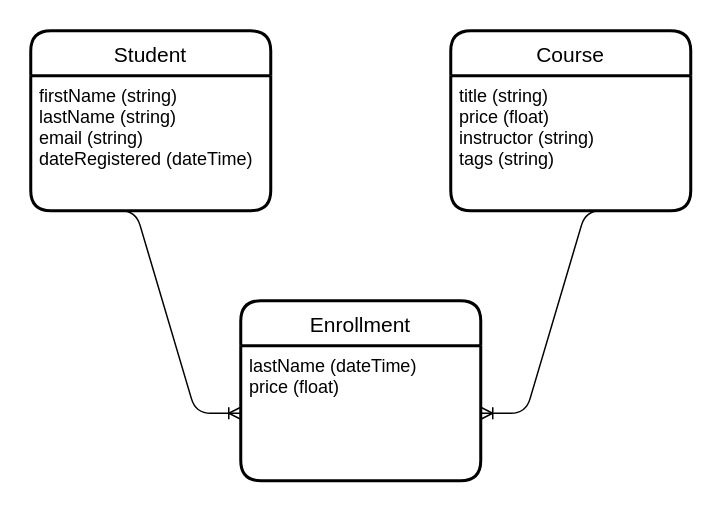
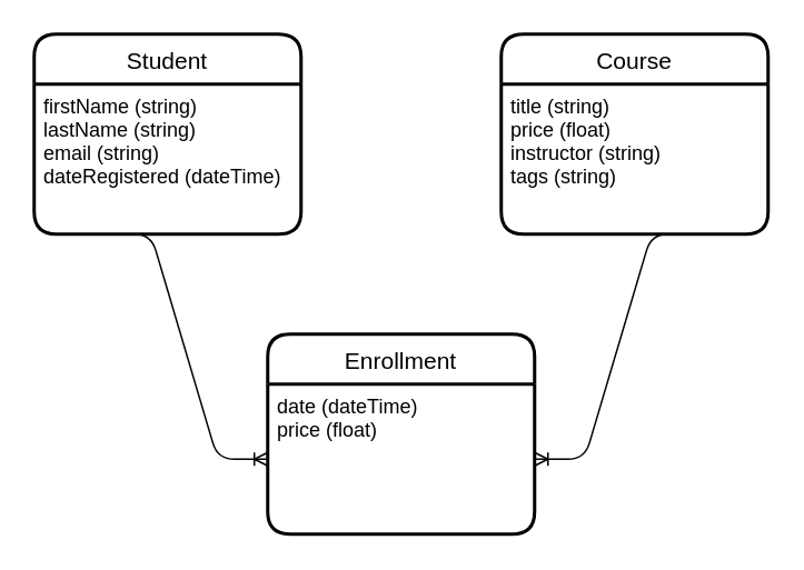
- <mxCell id="7" value="lastName (dateTime)&#10;price (float)" style="align=left;strokeColor=none;fillColor=none;spacingLeft=4;fontSize=12;verticalAlign=top;resizable=0;rotatable=0;part=1;labelBackgroundColor=none;" vertex="1" parent="6"><mxGeometry y="30" width="160" height="90" as="geometry" /></mxCell>
+ <mxCell id="7" value="date (dateTime)&#10;price (float)" style="align=left;strokeColor=none;fillColor=none;spacingLeft=4;fontSize=12;verticalAlign=top;resizable=0;rotatable=0;part=1;labelBackgroundColor=none;" vertex="1" parent="6"><mxGeometry y="30" width="160" height="90" as="geometry" /></mxCell>
